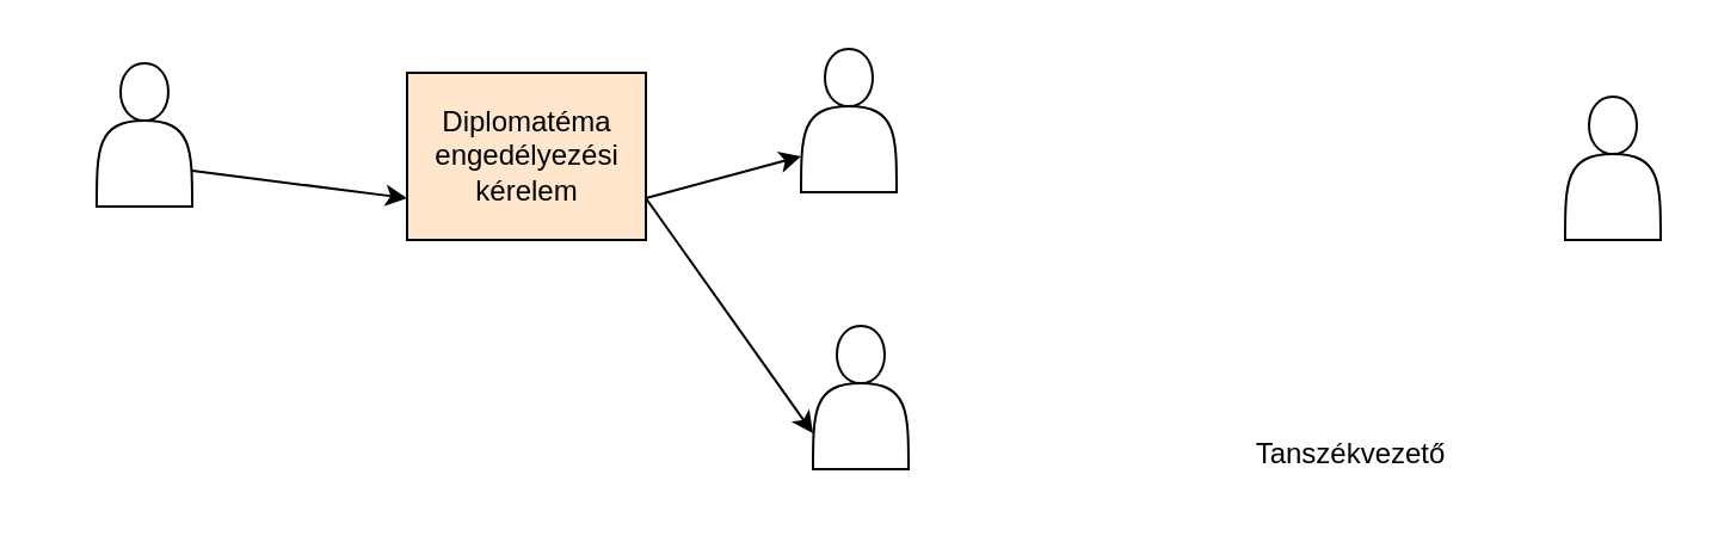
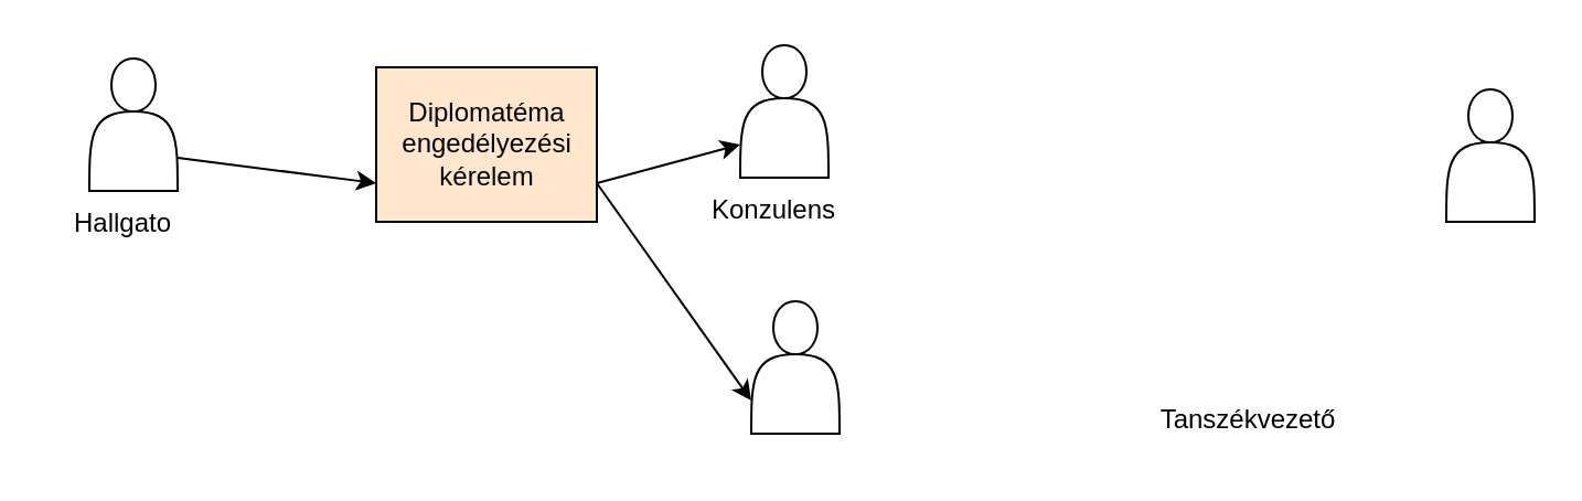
+ <mxCell id="11" value="Konzulens" style="text;html=1;align=center;verticalAlign=middle;resizable=0;points=[];autosize=1;strokeColor=none;fillColor=none;" vertex="1" parent="1"><mxGeometry x="310" y="80" width="80" height="30" as="geometry" /></mxCell>
+ <mxCell id="4" value="Hallgato" style="text;html=1;align=center;verticalAlign=middle;resizable=0;points=[];autosize=1;strokeColor=none;fillColor=none;" vertex="1" parent="1"><mxGeometry x="20" y="86" width="70" height="30" as="geometry" /></mxCell>
